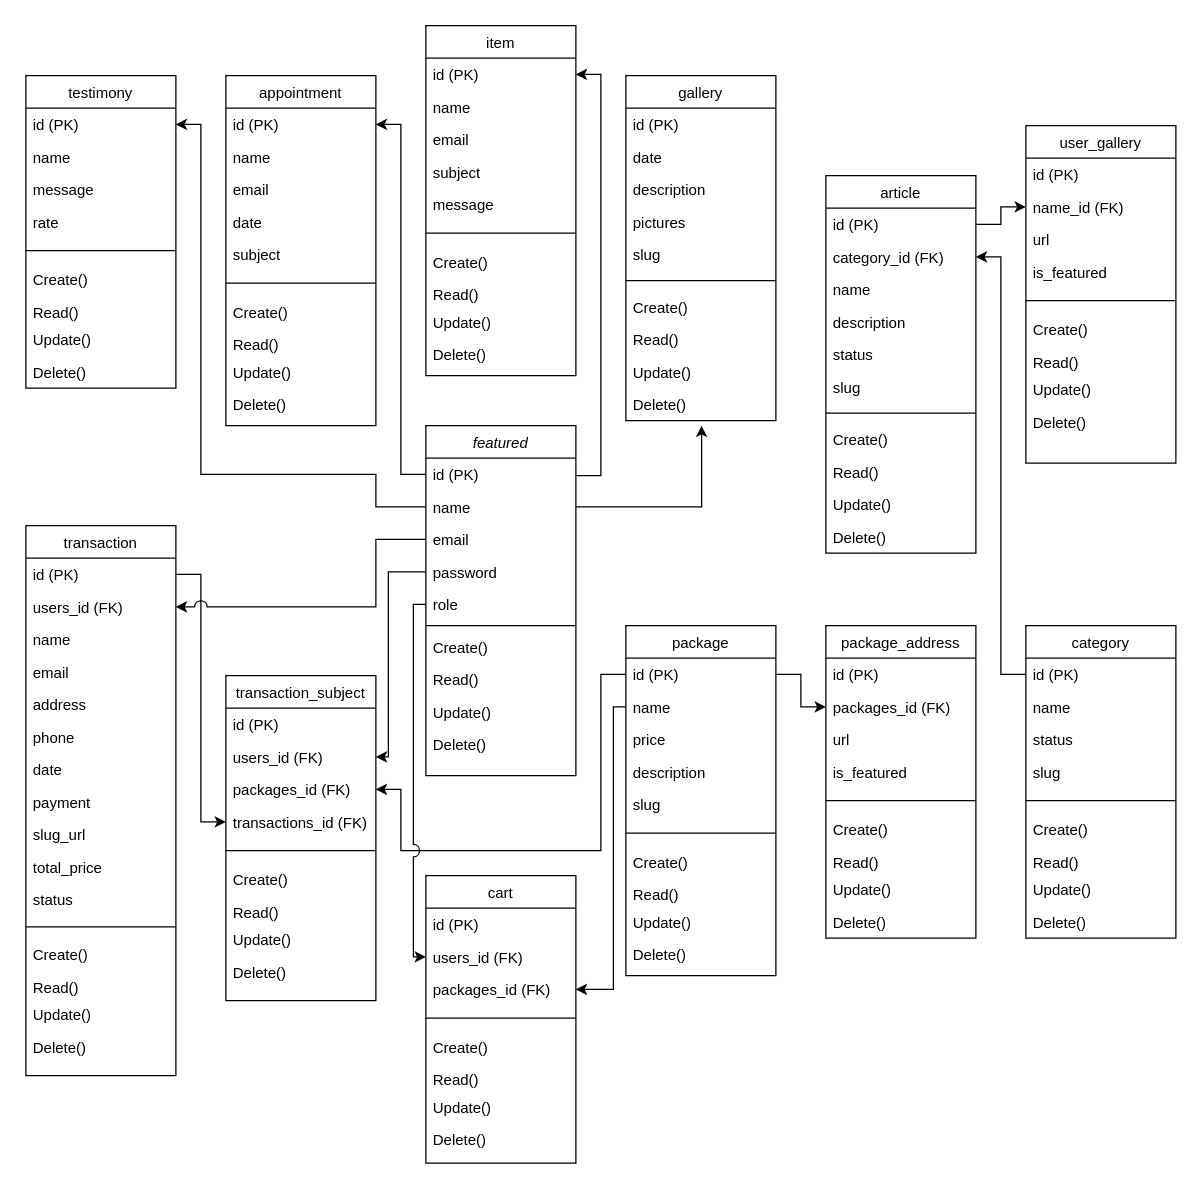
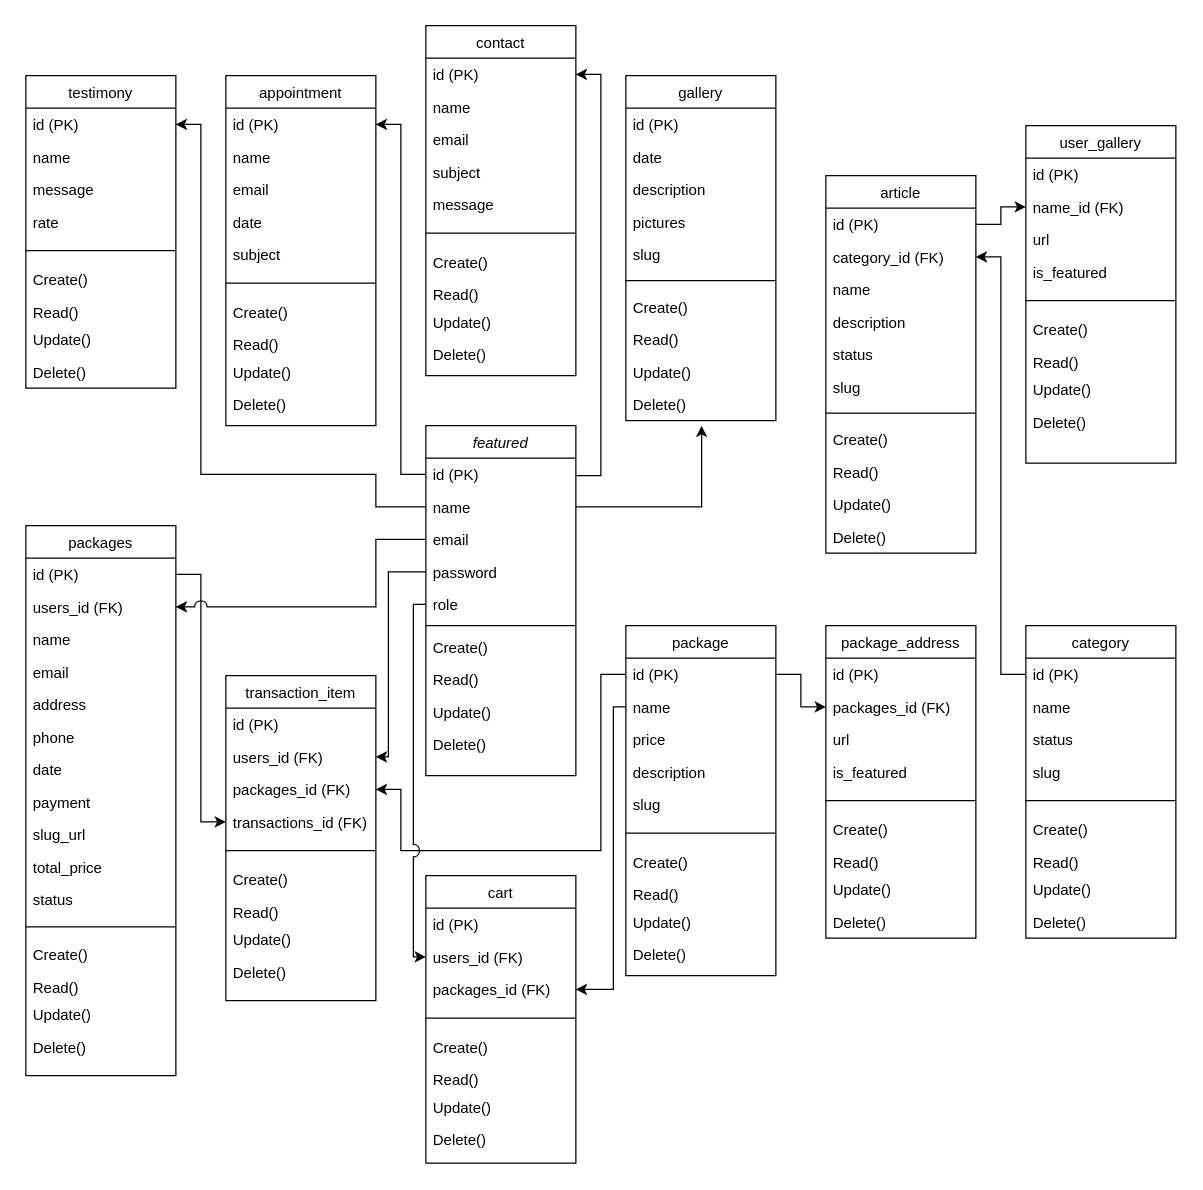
- <mxCell id="109" value="item" style="swimlane;fontStyle=0;align=center;verticalAlign=top;childLayout=stackLayout;horizontal=1;startSize=26;horizontalStack=0;resizeParent=1;resizeLast=0;collapsible=1;marginBottom=0;rounded=0;shadow=0;strokeWidth=1;" parent="1" vertex="1"><mxGeometry x="340" y="20" width="120" height="280" as="geometry"><mxRectangle x="550" y="140" width="160" height="26" as="alternateBounds" /></mxGeometry></mxCell>
+ <mxCell id="109" value="contact" style="swimlane;fontStyle=0;align=center;verticalAlign=top;childLayout=stackLayout;horizontal=1;startSize=26;horizontalStack=0;resizeParent=1;resizeLast=0;collapsible=1;marginBottom=0;rounded=0;shadow=0;strokeWidth=1;" parent="1" vertex="1"><mxGeometry x="340" y="20" width="120" height="280" as="geometry"><mxRectangle x="550" y="140" width="160" height="26" as="alternateBounds" /></mxGeometry></mxCell>
- <mxCell id="60" value="transaction" style="swimlane;fontStyle=0;align=center;verticalAlign=top;childLayout=stackLayout;horizontal=1;startSize=26;horizontalStack=0;resizeParent=1;resizeLast=0;collapsible=1;marginBottom=0;rounded=0;shadow=0;strokeWidth=1;" parent="1" vertex="1"><mxGeometry x="20" y="420" width="120" height="440" as="geometry"><mxRectangle x="550" y="140" width="160" height="26" as="alternateBounds" /></mxGeometry></mxCell>
+ <mxCell id="60" value="packages" style="swimlane;fontStyle=0;align=center;verticalAlign=top;childLayout=stackLayout;horizontal=1;startSize=26;horizontalStack=0;resizeParent=1;resizeLast=0;collapsible=1;marginBottom=0;rounded=0;shadow=0;strokeWidth=1;" parent="1" vertex="1"><mxGeometry x="20" y="420" width="120" height="440" as="geometry"><mxRectangle x="550" y="140" width="160" height="26" as="alternateBounds" /></mxGeometry></mxCell>
- <mxCell id="99" value="transaction_subject&#10;" style="swimlane;fontStyle=0;align=center;verticalAlign=top;childLayout=stackLayout;horizontal=1;startSize=26;horizontalStack=0;resizeParent=1;resizeLast=0;collapsible=1;marginBottom=0;rounded=0;shadow=0;strokeWidth=1;" parent="1" vertex="1"><mxGeometry x="180" y="540" width="120" height="260" as="geometry"><mxRectangle x="550" y="140" width="160" height="26" as="alternateBounds" /></mxGeometry></mxCell>
+ <mxCell id="99" value="transaction_item&#10;" style="swimlane;fontStyle=0;align=center;verticalAlign=top;childLayout=stackLayout;horizontal=1;startSize=26;horizontalStack=0;resizeParent=1;resizeLast=0;collapsible=1;marginBottom=0;rounded=0;shadow=0;strokeWidth=1;" parent="1" vertex="1"><mxGeometry x="180" y="540" width="120" height="260" as="geometry"><mxRectangle x="550" y="140" width="160" height="26" as="alternateBounds" /></mxGeometry></mxCell>
